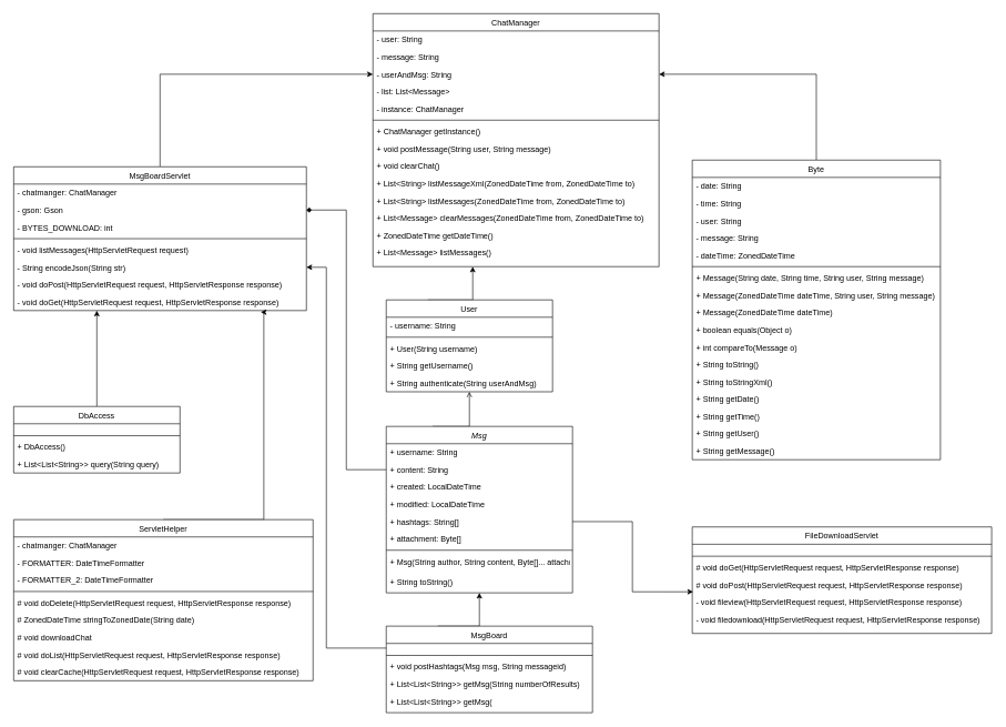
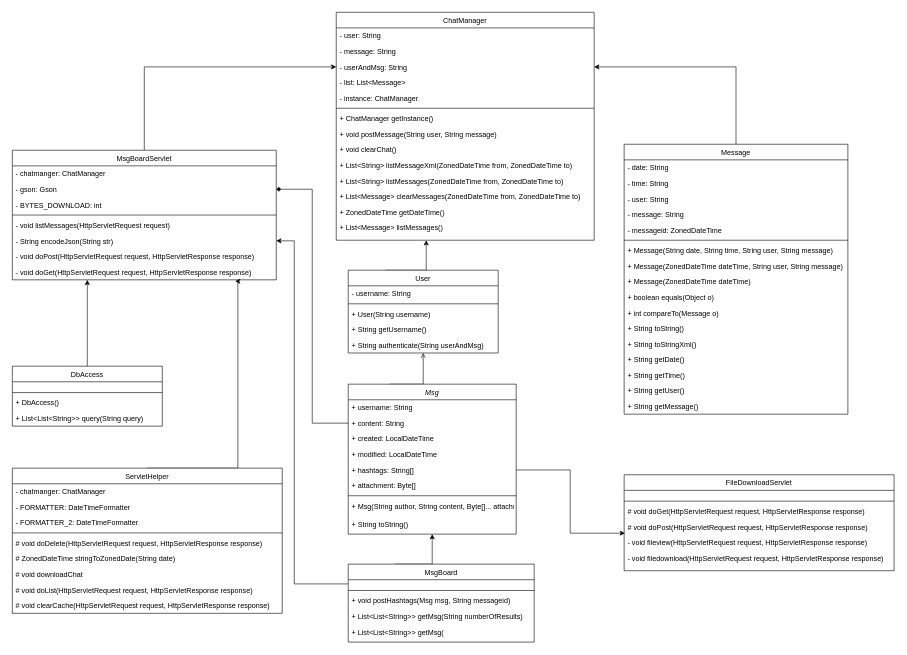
- <mxCell id="71" value="Byte" style="swimlane;fontStyle=0;align=center;verticalAlign=top;childLayout=stackLayout;horizontal=1;startSize=26;horizontalStack=0;resizeParent=1;resizeLast=0;collapsible=1;marginBottom=0;rounded=0;shadow=0;strokeWidth=1;" vertex="1" parent="1"><mxGeometry x="1040" y="240" width="373" height="450" as="geometry"><mxRectangle x="550" y="40" width="160" height="26" as="alternateBounds" /></mxGeometry></mxCell>
+ <mxCell id="71" value="Message" style="swimlane;fontStyle=0;align=center;verticalAlign=top;childLayout=stackLayout;horizontal=1;startSize=26;horizontalStack=0;resizeParent=1;resizeLast=0;collapsible=1;marginBottom=0;rounded=0;shadow=0;strokeWidth=1;" vertex="1" parent="1"><mxGeometry x="1040" y="240" width="373" height="450" as="geometry"><mxRectangle x="550" y="40" width="160" height="26" as="alternateBounds" /></mxGeometry></mxCell>
- <mxCell id="76" value="- dateTime: ZonedDateTime" style="text;align=left;verticalAlign=top;spacingLeft=4;spacingRight=4;overflow=hidden;rotatable=0;points=[[0,0.5],[1,0.5]];portConstraint=eastwest;" vertex="1" parent="71"><mxGeometry y="130" width="373" height="26" as="geometry" /></mxCell>
+ <mxCell id="76" value="- messageid: ZonedDateTime" style="text;align=left;verticalAlign=top;spacingLeft=4;spacingRight=4;overflow=hidden;rotatable=0;points=[[0,0.5],[1,0.5]];portConstraint=eastwest;" vertex="1" parent="71"><mxGeometry y="130" width="373" height="26" as="geometry" /></mxCell>
